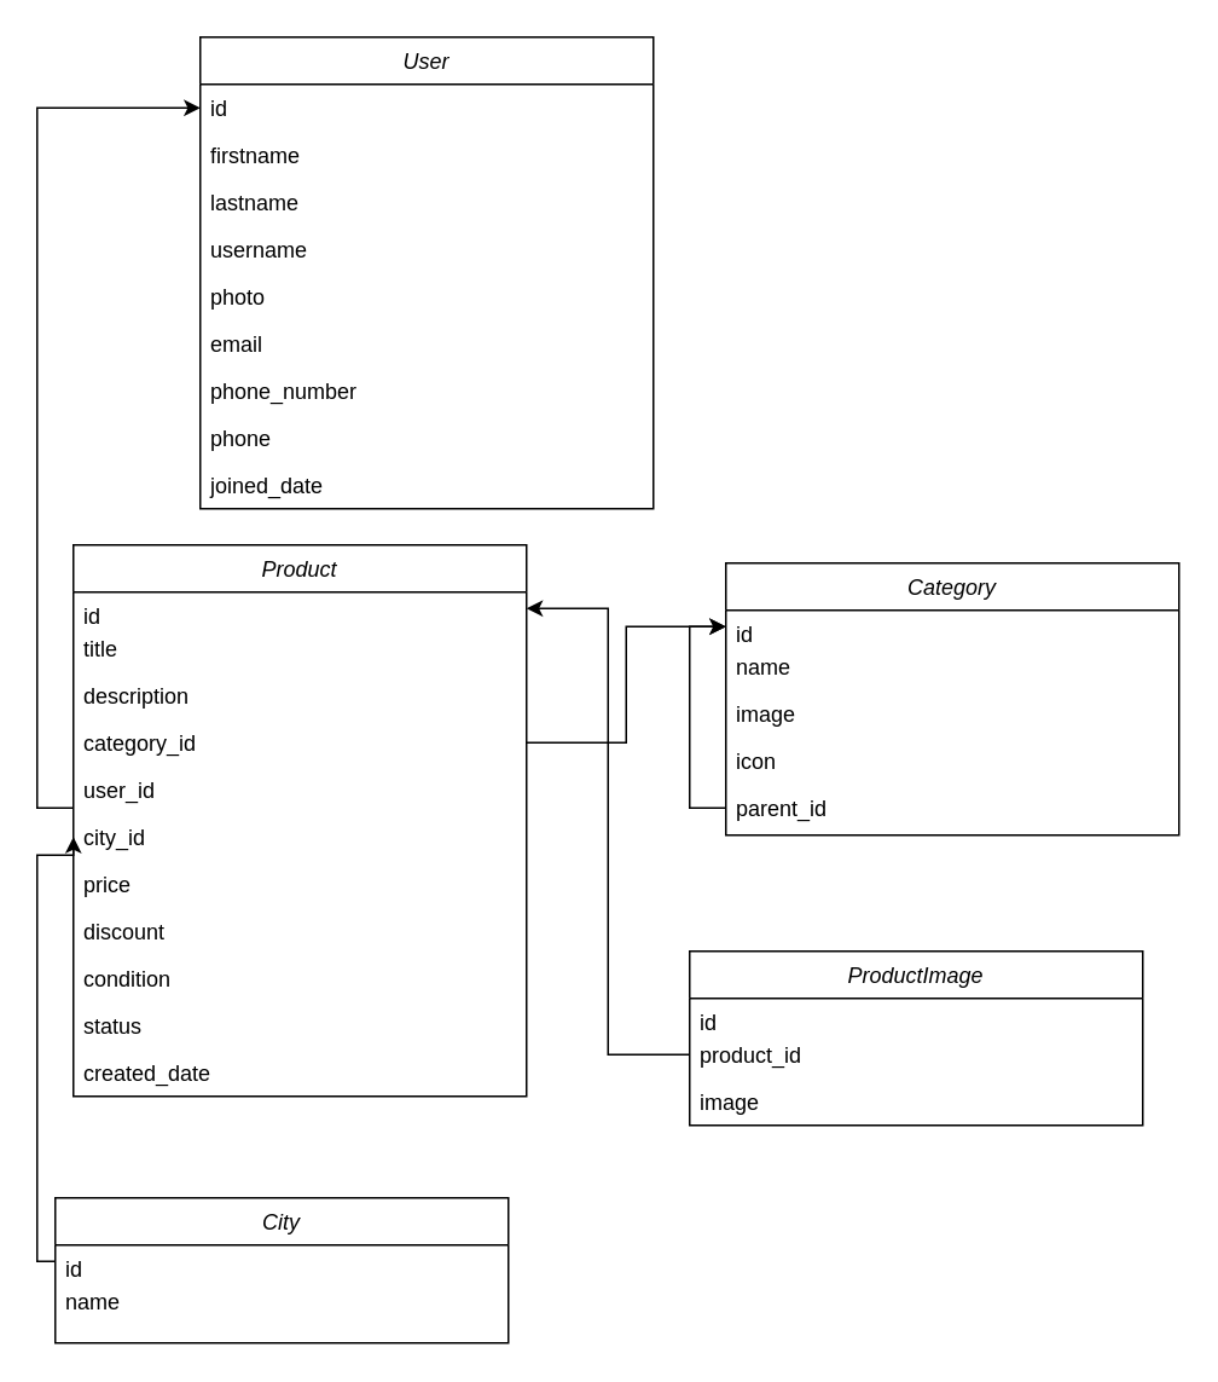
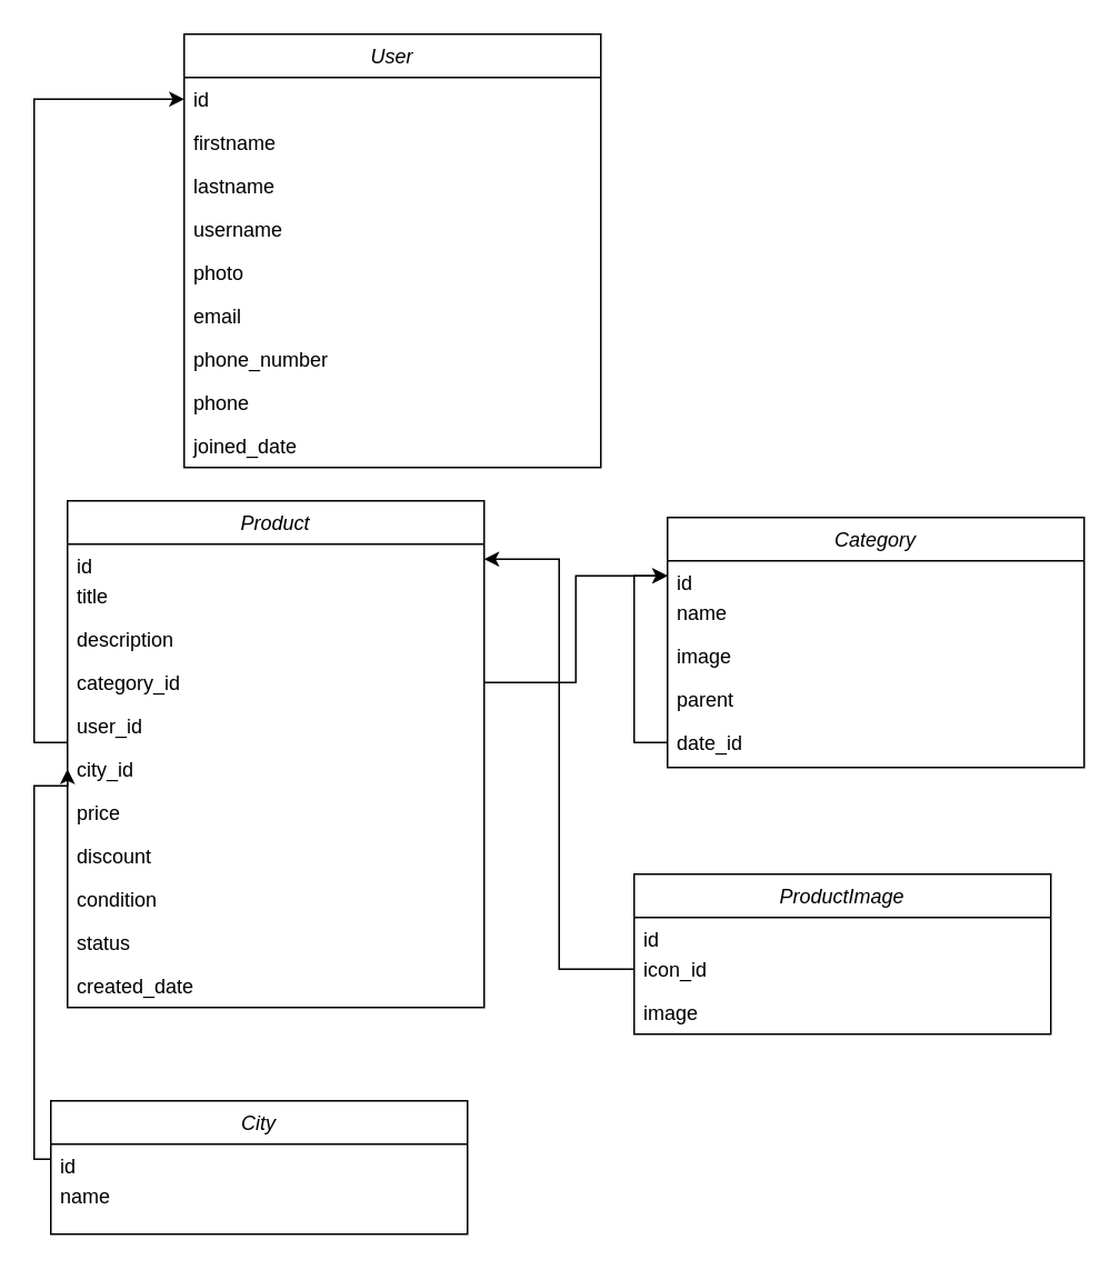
- <mxCell id="28" value="icon" style="text;align=left;verticalAlign=top;spacingLeft=4;spacingRight=4;overflow=hidden;rotatable=0;points=[[0,0.5],[1,0.5]];portConstraint=eastwest;rounded=0;shadow=0;html=0;" vertex="1" parent="24"><mxGeometry y="96" width="250" height="26" as="geometry" /></mxCell>
+ <mxCell id="28" value="parent" style="text;align=left;verticalAlign=top;spacingLeft=4;spacingRight=4;overflow=hidden;rotatable=0;points=[[0,0.5],[1,0.5]];portConstraint=eastwest;rounded=0;shadow=0;html=0;" vertex="1" parent="24"><mxGeometry y="96" width="250" height="26" as="geometry" /></mxCell>
- <mxCell id="30" value="parent_id" style="text;align=left;verticalAlign=top;spacingLeft=4;spacingRight=4;overflow=hidden;rotatable=0;points=[[0,0.5],[1,0.5]];portConstraint=eastwest;rounded=0;shadow=0;html=0;" vertex="1" parent="24"><mxGeometry y="122" width="250" height="26" as="geometry" /></mxCell>
+ <mxCell id="30" value="date_id" style="text;align=left;verticalAlign=top;spacingLeft=4;spacingRight=4;overflow=hidden;rotatable=0;points=[[0,0.5],[1,0.5]];portConstraint=eastwest;rounded=0;shadow=0;html=0;" vertex="1" parent="24"><mxGeometry y="122" width="250" height="26" as="geometry" /></mxCell>
- <mxCell id="39" value="product_id" style="text;align=left;verticalAlign=top;spacingLeft=4;spacingRight=4;overflow=hidden;rotatable=0;points=[[0,0.5],[1,0.5]];portConstraint=eastwest;rounded=0;shadow=0;html=0;" vertex="1" parent="37"><mxGeometry y="44" width="250" height="26" as="geometry" /></mxCell>
+ <mxCell id="39" value="icon_id" style="text;align=left;verticalAlign=top;spacingLeft=4;spacingRight=4;overflow=hidden;rotatable=0;points=[[0,0.5],[1,0.5]];portConstraint=eastwest;rounded=0;shadow=0;html=0;" vertex="1" parent="37"><mxGeometry y="44" width="250" height="26" as="geometry" /></mxCell>
